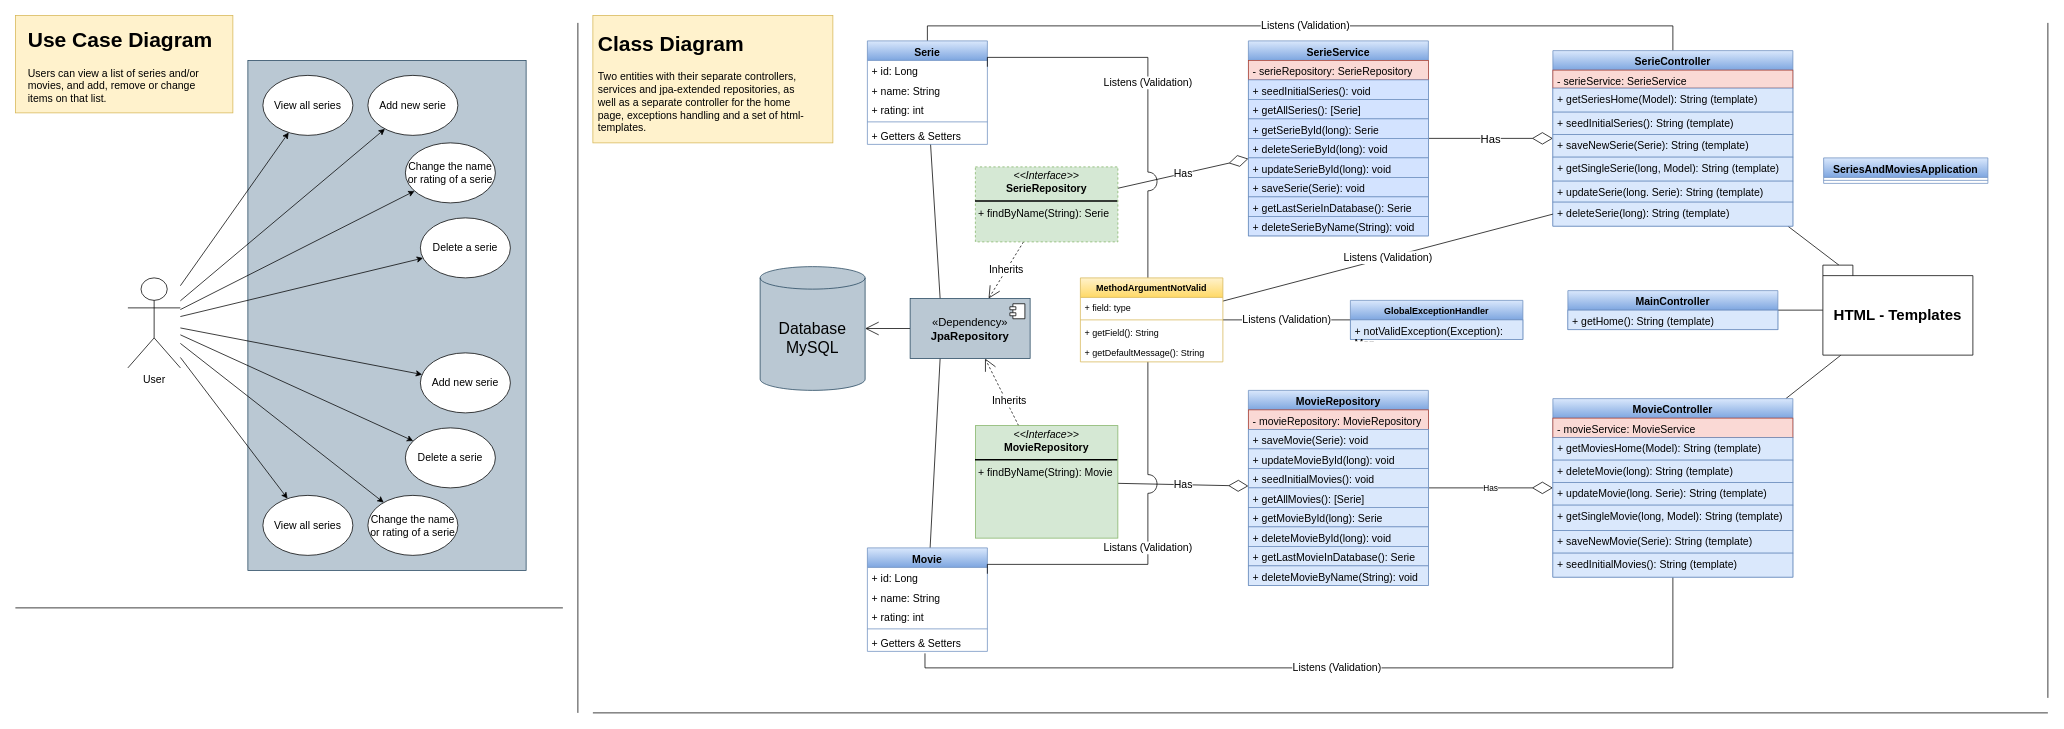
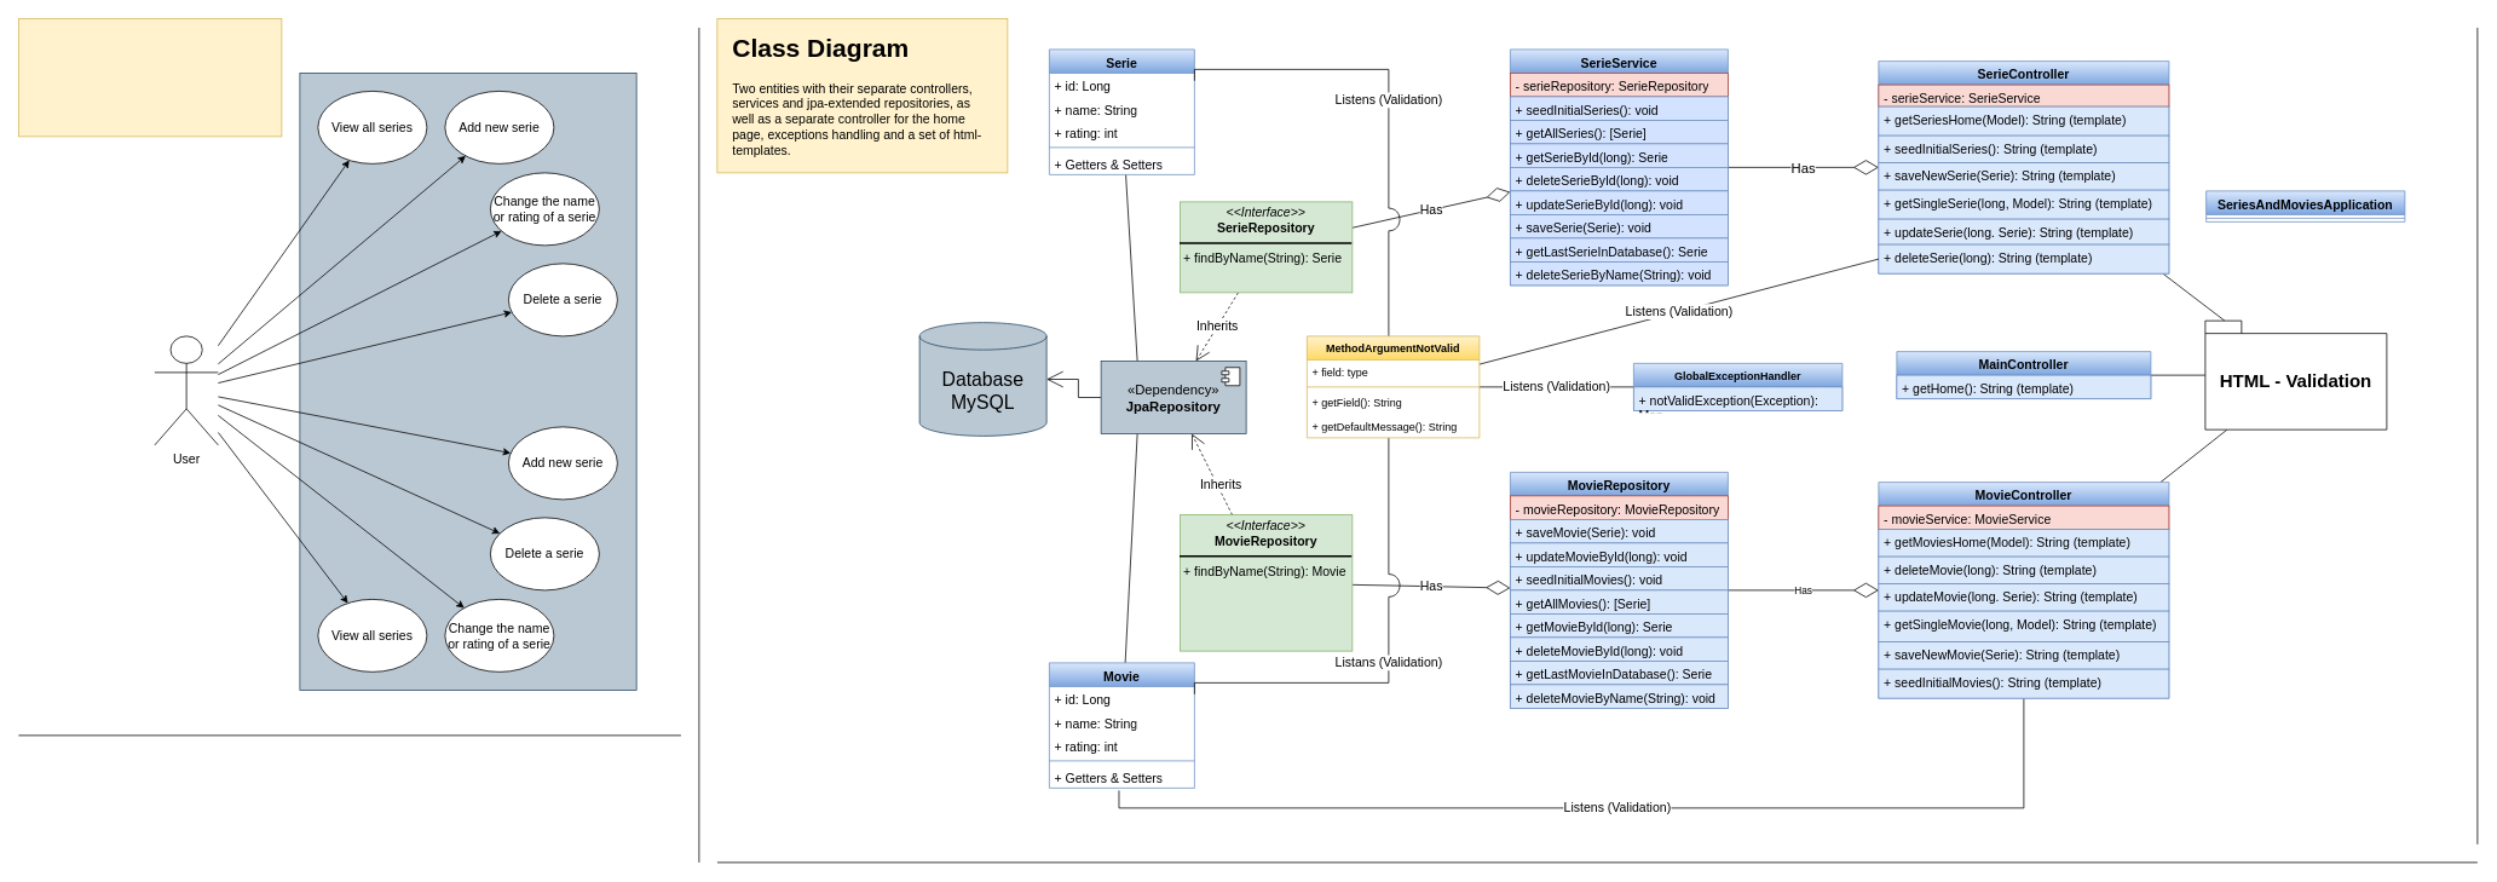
- <mxCell id="36" value="Listens (Validation)" style="rounded=0;orthogonalLoop=1;jettySize=auto;html=1;entryX=0.5;entryY=0;entryDx=0;entryDy=0;exitX=0.5;exitY=0;exitDx=0;exitDy=0;edgeStyle=orthogonalEdgeStyle;endArrow=none;startFill=0;fontSize=14;" edge="1" parent="1" source="37" target="77"><mxGeometry relative="1" as="geometry" /></mxCell>
- <mxCell id="4" value="&lt;h1 style=&quot;margin-top: 0px;&quot;&gt;Use Case Diagram&lt;/h1&gt;&lt;p&gt;Users can view a list of series and/or movies, and add, remove or change items on that list.&lt;/p&gt;" style="text;html=1;whiteSpace=wrap;overflow=hidden;rounded=0;fontSize=14;" vertex="1" parent="1"><mxGeometry x="35" y="30" width="260" height="110" as="geometry" /></mxCell>
- <mxCell id="25" value="&lt;h1 style=&quot;margin-top: 0px;&quot;&gt;Class Diagram&lt;/h1&gt;&lt;p&gt;Two entities with their separate controllers, services and jpa-extended repositories, as well as a separate controller for the home page, exceptions handling and a set of html-templates.&lt;/p&gt;" style="text;html=1;whiteSpace=wrap;overflow=hidden;rounded=0;fontSize=14;" vertex="1" parent="1"><mxGeometry x="795" y="35" width="285" height="150" as="geometry" /></mxCell>
+ <mxCell id="25" value="&lt;h1 style=&quot;margin-top: 0px;&quot;&gt;Class Diagram&lt;/h1&gt;&lt;p&gt;Two entities with their separate controllers, services and jpa-extended repositories, as well as a separate controller for the home page, exceptions handling and a set of html-templates.&lt;/p&gt;" style="text;html=1;whiteSpace=wrap;overflow=hidden;rounded=0;fontSize=14;" vertex="1" parent="1"><mxGeometry x="805" y="30" width="285" height="150" as="geometry" /></mxCell>
- <mxCell id="30" value="&lt;p style=&quot;margin:0px;margin-top:4px;text-align:center;&quot;&gt;&lt;i&gt;&amp;lt;&amp;lt;Interface&amp;gt;&amp;gt;&lt;/i&gt;&lt;br&gt;&lt;b&gt;SerieRepository&lt;/b&gt;&lt;/p&gt;&lt;hr style=&quot;border-style:solid;&quot;&gt;&lt;p style=&quot;margin:0px;margin-left:4px;&quot;&gt;&lt;/p&gt;&lt;p style=&quot;margin:0px;margin-left:4px;&quot;&gt;+ findByName(String): Serie&lt;/p&gt;" style="verticalAlign=top;align=left;overflow=fill;html=1;whiteSpace=wrap;fontSize=14;fillColor=#d5e8d4;strokeColor=#82b366;dashed=1;" vertex="1" parent="1"><mxGeometry x="1300" y="222" width="190" height="100" as="geometry" /></mxCell>
+ <mxCell id="30" value="&lt;p style=&quot;margin:0px;margin-top:4px;text-align:center;&quot;&gt;&lt;i&gt;&amp;lt;&amp;lt;Interface&amp;gt;&amp;gt;&lt;/i&gt;&lt;br&gt;&lt;b&gt;SerieRepository&lt;/b&gt;&lt;/p&gt;&lt;hr style=&quot;border-style:solid;&quot;&gt;&lt;p style=&quot;margin:0px;margin-left:4px;&quot;&gt;&lt;/p&gt;&lt;p style=&quot;margin:0px;margin-left:4px;&quot;&gt;+ findByName(String): Serie&lt;/p&gt;" style="verticalAlign=top;align=left;overflow=fill;html=1;whiteSpace=wrap;fontSize=14;fillColor=#d5e8d4;strokeColor=#82b366;" vertex="1" parent="1"><mxGeometry x="1300" y="222" width="190" height="100" as="geometry" /></mxCell>
- <mxCell id="105" value="HTML - Templates" style="shape=folder;fontStyle=1;spacingTop=10;tabWidth=40;tabHeight=14;tabPosition=left;html=1;whiteSpace=wrap;fontSize=20;" vertex="1" parent="1"><mxGeometry x="2430" y="353" width="200" height="120" as="geometry" /></mxCell>
+ <mxCell id="105" value="HTML - Validation" style="shape=folder;fontStyle=1;spacingTop=10;tabWidth=40;tabHeight=14;tabPosition=left;html=1;whiteSpace=wrap;fontSize=20;" vertex="1" parent="1"><mxGeometry x="2430" y="353" width="200" height="120" as="geometry" /></mxCell>
- <mxCell id="27" value="Database&lt;div&gt;MySQL&lt;/div&gt;" style="shape=cylinder3;whiteSpace=wrap;html=1;boundedLbl=1;backgroundOutline=1;size=15;fontSize=21;fillColor=#bac8d3;strokeColor=#23445d;" vertex="1" parent="1"><mxGeometry x="1013" y="355" width="140" height="165" as="geometry" /></mxCell>
+ <mxCell id="27" value="Database&lt;div&gt;MySQL&lt;/div&gt;" style="shape=cylinder3;whiteSpace=wrap;html=1;boundedLbl=1;backgroundOutline=1;size=15;fontSize=21;fillColor=#bac8d3;strokeColor=#23445d;" vertex="1" parent="1"><mxGeometry x="1013" y="355" width="140" height="125" as="geometry" /></mxCell>
